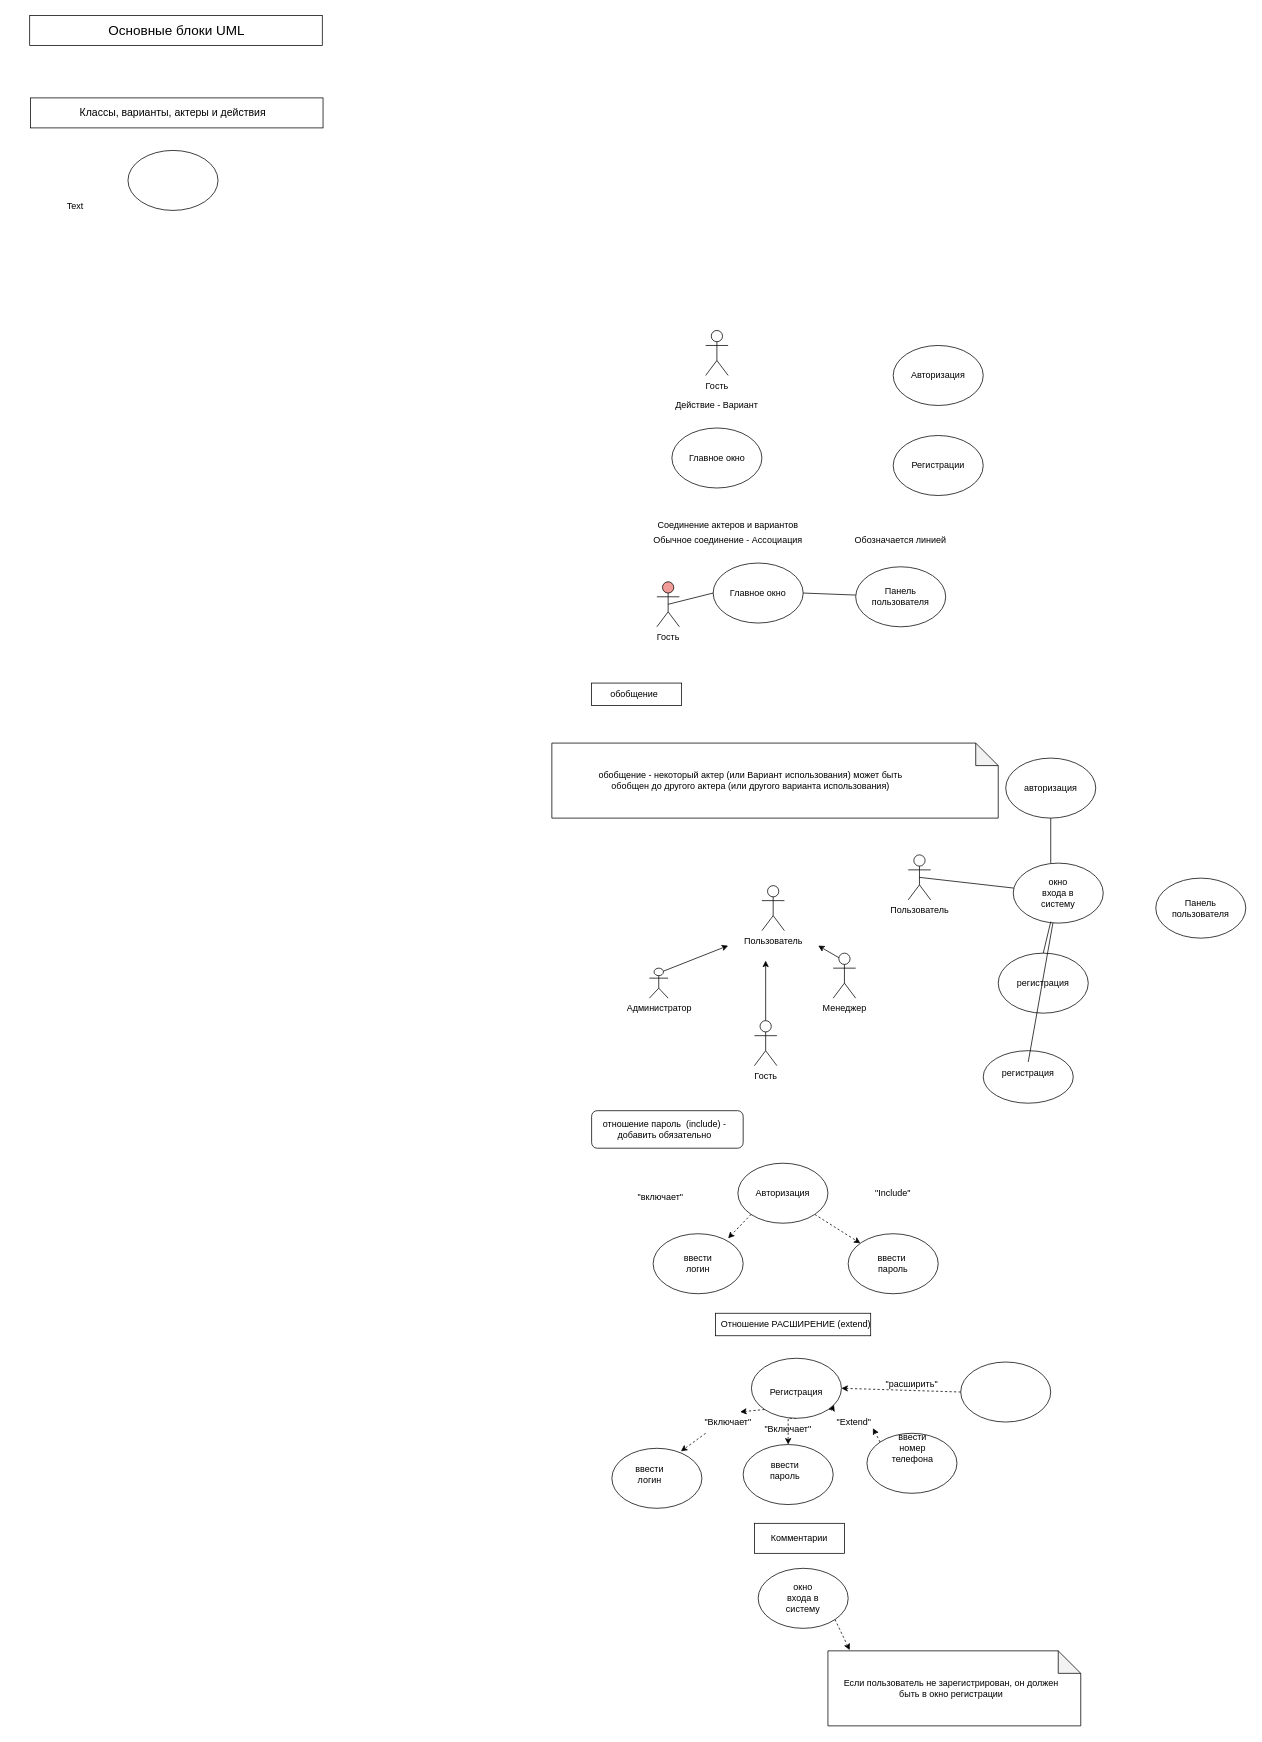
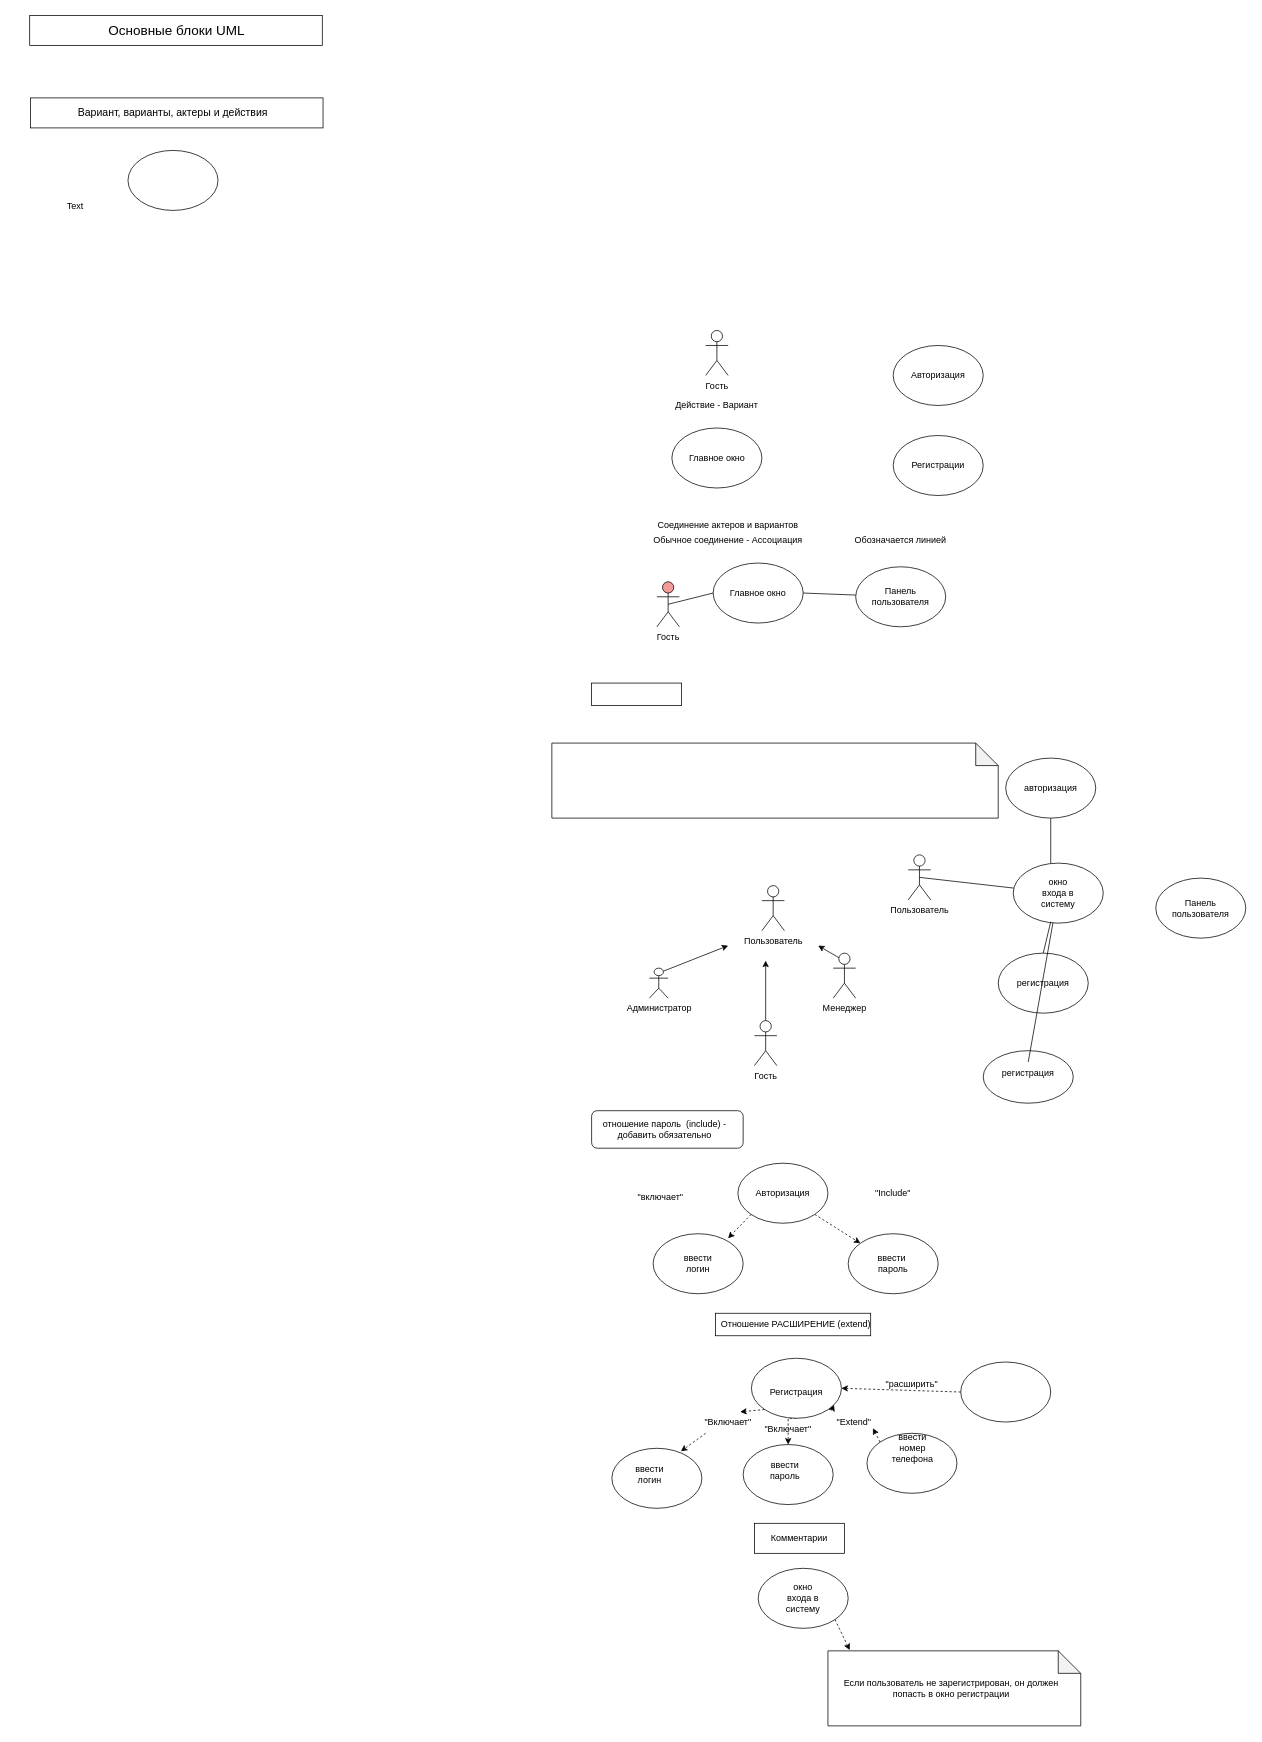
- <mxCell id="8" value="&lt;font style=&quot;font-size: 14px;&quot;&gt;Классы, варианты, актеры и действия&lt;/font&gt;" style="text;html=1;align=center;verticalAlign=middle;whiteSpace=wrap;rounded=0;" vertex="1" parent="1"><mxGeometry x="20" y="135" width="420" height="30" as="geometry" /></mxCell>
+ <mxCell id="8" value="&lt;font style=&quot;font-size: 14px;&quot;&gt;Вариант, варианты, актеры и действия&lt;/font&gt;" style="text;html=1;align=center;verticalAlign=middle;whiteSpace=wrap;rounded=0;" vertex="1" parent="1"><mxGeometry x="20" y="135" width="420" height="30" as="geometry" /></mxCell>
- <mxCell id="28" value="обобщение" style="text;html=1;align=center;verticalAlign=middle;whiteSpace=wrap;rounded=0;" vertex="1" parent="1"><mxGeometry x="815" y="910" width="60" height="30" as="geometry" /></mxCell>
- <mxCell id="30" value="обобщение - некоторый актер (или Вариант использования) может быть обобщен до другого актера (или другого варианта использования)" style="text;html=1;align=center;verticalAlign=middle;whiteSpace=wrap;rounded=0;" vertex="1" parent="1"><mxGeometry x="770" y="1000" width="460" height="80" as="geometry" /></mxCell>
- <mxCell id="90" value="Если пользователь не зарегистрирован, он должен быть в окно регистрации" style="text;html=1;align=center;verticalAlign=middle;whiteSpace=wrap;rounded=0;" vertex="1" parent="1"><mxGeometry x="1120" y="2235" width="295" height="30" as="geometry" /></mxCell>
+ <mxCell id="90" value="Если пользователь не зарегистрирован, он должен попасть в окно регистрации" style="text;html=1;align=center;verticalAlign=middle;whiteSpace=wrap;rounded=0;" vertex="1" parent="1"><mxGeometry x="1120" y="2235" width="295" height="30" as="geometry" /></mxCell>
